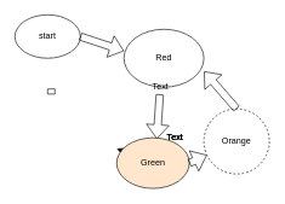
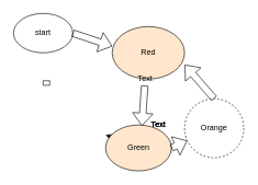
- <mxCell id="5" value="Red" style="ellipse;whiteSpace=wrap;html=1;" vertex="1" parent="1"><mxGeometry x="170" y="40" width="110" height="80" as="geometry" /></mxCell>
+ <mxCell id="5" value="Red" style="ellipse;whiteSpace=wrap;html=1;fillColor=#ffe6cc;" vertex="1" parent="1"><mxGeometry x="170" y="40" width="110" height="80" as="geometry" /></mxCell>
